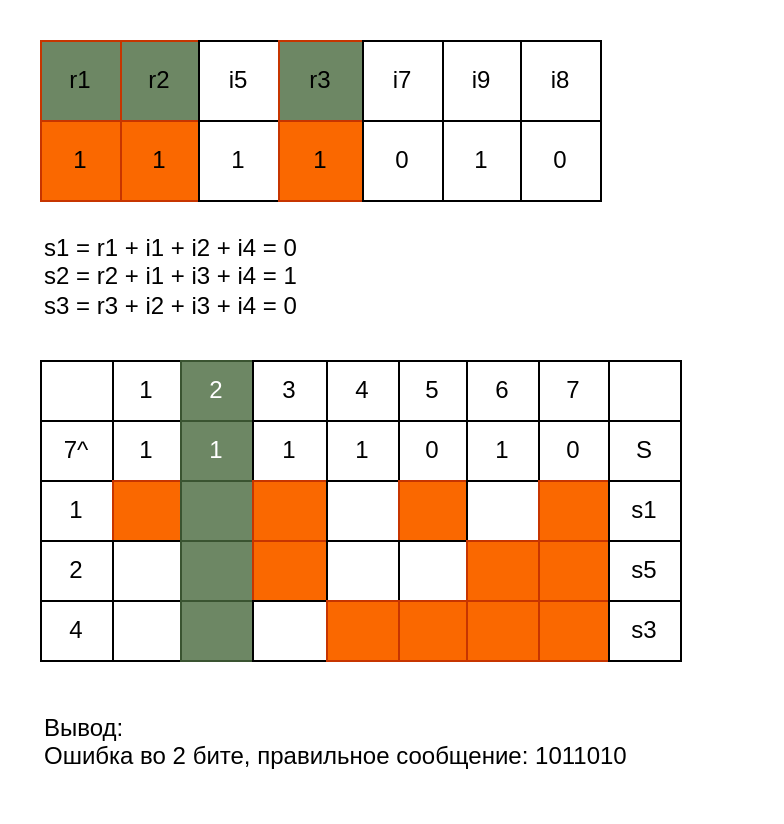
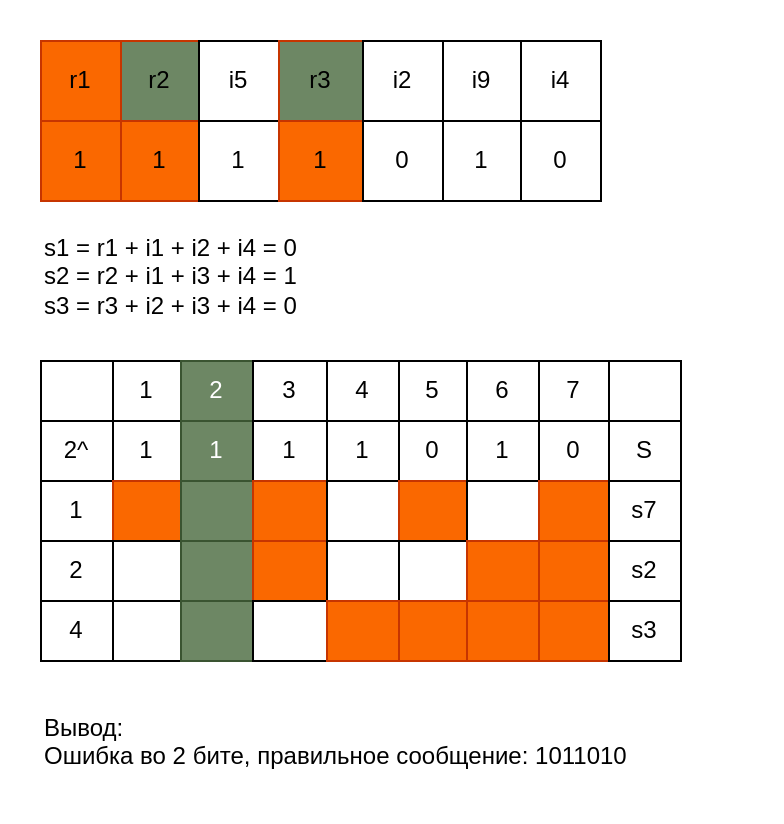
- <mxCell id="4" value="r1" style="connectable=0;recursiveResize=0;strokeColor=#C73500;fillColor=#6d8764;align=center;whiteSpace=wrap;html=1;fontColor=#000000;" parent="3" vertex="1"><mxGeometry width="40" height="40" as="geometry"><mxRectangle width="40" height="40" as="alternateBounds" /></mxGeometry></mxCell>
+ <mxCell id="4" value="r1" style="connectable=0;recursiveResize=0;strokeColor=#C73500;fillColor=#fa6800;align=center;whiteSpace=wrap;html=1;fontColor=#000000;" parent="3" vertex="1"><mxGeometry width="40" height="40" as="geometry"><mxRectangle width="40" height="40" as="alternateBounds" /></mxGeometry></mxCell>
- <mxCell id="8" value="i7" style="connectable=0;recursiveResize=0;strokeColor=inherit;fillColor=none;align=center;whiteSpace=wrap;html=1;comic=0;" parent="3" vertex="1"><mxGeometry x="161" width="40" height="40" as="geometry"><mxRectangle width="40" height="40" as="alternateBounds" /></mxGeometry></mxCell>
+ <mxCell id="8" value="i2" style="connectable=0;recursiveResize=0;strokeColor=inherit;fillColor=none;align=center;whiteSpace=wrap;html=1;comic=0;" parent="3" vertex="1"><mxGeometry x="161" width="40" height="40" as="geometry"><mxRectangle width="40" height="40" as="alternateBounds" /></mxGeometry></mxCell>
- <mxCell id="10" value="i8" style="connectable=0;recursiveResize=0;strokeColor=inherit;fillColor=none;align=center;whiteSpace=wrap;html=1;comic=0;" parent="3" vertex="1"><mxGeometry x="240" width="40" height="40" as="geometry"><mxRectangle width="40" height="40" as="alternateBounds" /></mxGeometry></mxCell>
+ <mxCell id="10" value="i4" style="connectable=0;recursiveResize=0;strokeColor=inherit;fillColor=none;align=center;whiteSpace=wrap;html=1;comic=0;" parent="3" vertex="1"><mxGeometry x="240" width="40" height="40" as="geometry"><mxRectangle width="40" height="40" as="alternateBounds" /></mxGeometry></mxCell>
- <mxCell id="32" value="7^" style="connectable=0;recursiveResize=0;align=center;whiteSpace=wrap;html=1;fillColor=none;" parent="31" vertex="1"><mxGeometry width="36" height="30" as="geometry"><mxRectangle width="36" height="30" as="alternateBounds" /></mxGeometry></mxCell>
+ <mxCell id="32" value="2^" style="connectable=0;recursiveResize=0;align=center;whiteSpace=wrap;html=1;fillColor=none;" parent="31" vertex="1"><mxGeometry width="36" height="30" as="geometry"><mxRectangle width="36" height="30" as="alternateBounds" /></mxGeometry></mxCell>
- <mxCell id="50" value="s1" style="connectable=0;recursiveResize=0;align=center;whiteSpace=wrap;html=1;fillColor=none;" parent="41" vertex="1"><mxGeometry x="284" width="36" height="30" as="geometry"><mxRectangle width="36" height="30" as="alternateBounds" /></mxGeometry></mxCell>
+ <mxCell id="50" value="s7" style="connectable=0;recursiveResize=0;align=center;whiteSpace=wrap;html=1;fillColor=none;" parent="41" vertex="1"><mxGeometry x="284" width="36" height="30" as="geometry"><mxRectangle width="36" height="30" as="alternateBounds" /></mxGeometry></mxCell>
- <mxCell id="60" value="s5" style="connectable=0;recursiveResize=0;align=center;whiteSpace=wrap;html=1;fillColor=none;" parent="51" vertex="1"><mxGeometry x="284" width="36" height="30" as="geometry"><mxRectangle width="36" height="30" as="alternateBounds" /></mxGeometry></mxCell>
+ <mxCell id="60" value="s2" style="connectable=0;recursiveResize=0;align=center;whiteSpace=wrap;html=1;fillColor=none;" parent="51" vertex="1"><mxGeometry x="284" width="36" height="30" as="geometry"><mxRectangle width="36" height="30" as="alternateBounds" /></mxGeometry></mxCell>
